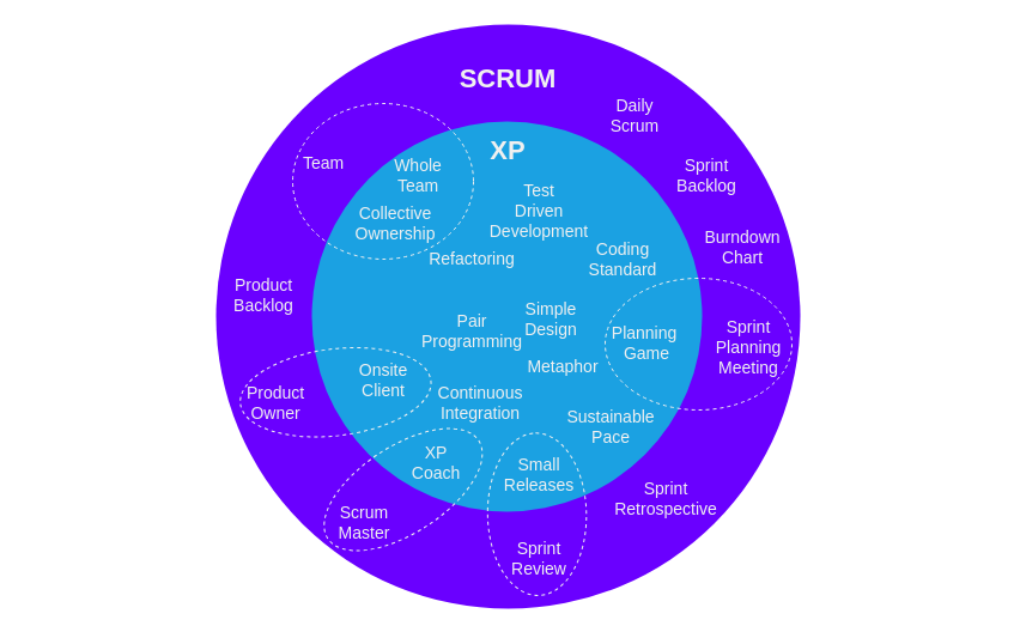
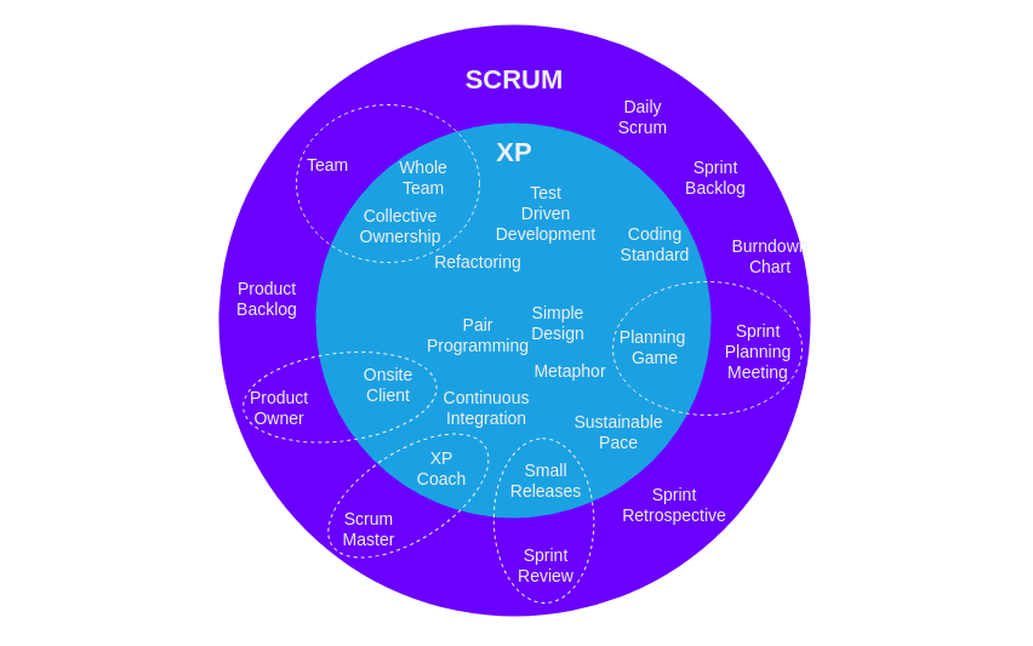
- <mxCell id="22" value="Burndown&lt;br&gt;Chart" style="text;html=1;strokeColor=none;fillColor=none;align=center;verticalAlign=middle;whiteSpace=wrap;rounded=0;fontSize=14;fontColor=#F0F0F0;fontFamily=Helvetica;" parent="1" vertex="1"><mxGeometry x="590" y="191" width="60" height="30" as="geometry" /></mxCell>
+ <mxCell id="22" value="Burndown&lt;br&gt;Chart" style="text;html=1;strokeColor=none;fillColor=none;align=center;verticalAlign=middle;whiteSpace=wrap;rounded=0;fontSize=14;fontColor=#F0F0F0;fontFamily=Helvetica;" parent="1" vertex="1"><mxGeometry x="605" y="196" width="60" height="30" as="geometry" /></mxCell>
- <mxCell id="23" value="Coding&lt;br&gt;Standard" style="text;html=1;strokeColor=none;fillColor=none;align=center;verticalAlign=middle;whiteSpace=wrap;rounded=0;fontSize=14;fontColor=#F0F0F0;fontFamily=Helvetica;" parent="1" vertex="1"><mxGeometry x="490" y="201" width="60" height="30" as="geometry" /></mxCell>
+ <mxCell id="23" value="Coding&lt;br&gt;Standard" style="text;html=1;strokeColor=none;fillColor=none;align=center;verticalAlign=middle;whiteSpace=wrap;rounded=0;fontSize=14;fontColor=#F0F0F0;fontFamily=Helvetica;" parent="1" vertex="1"><mxGeometry x="510" y="186" width="60" height="30" as="geometry" /></mxCell>
